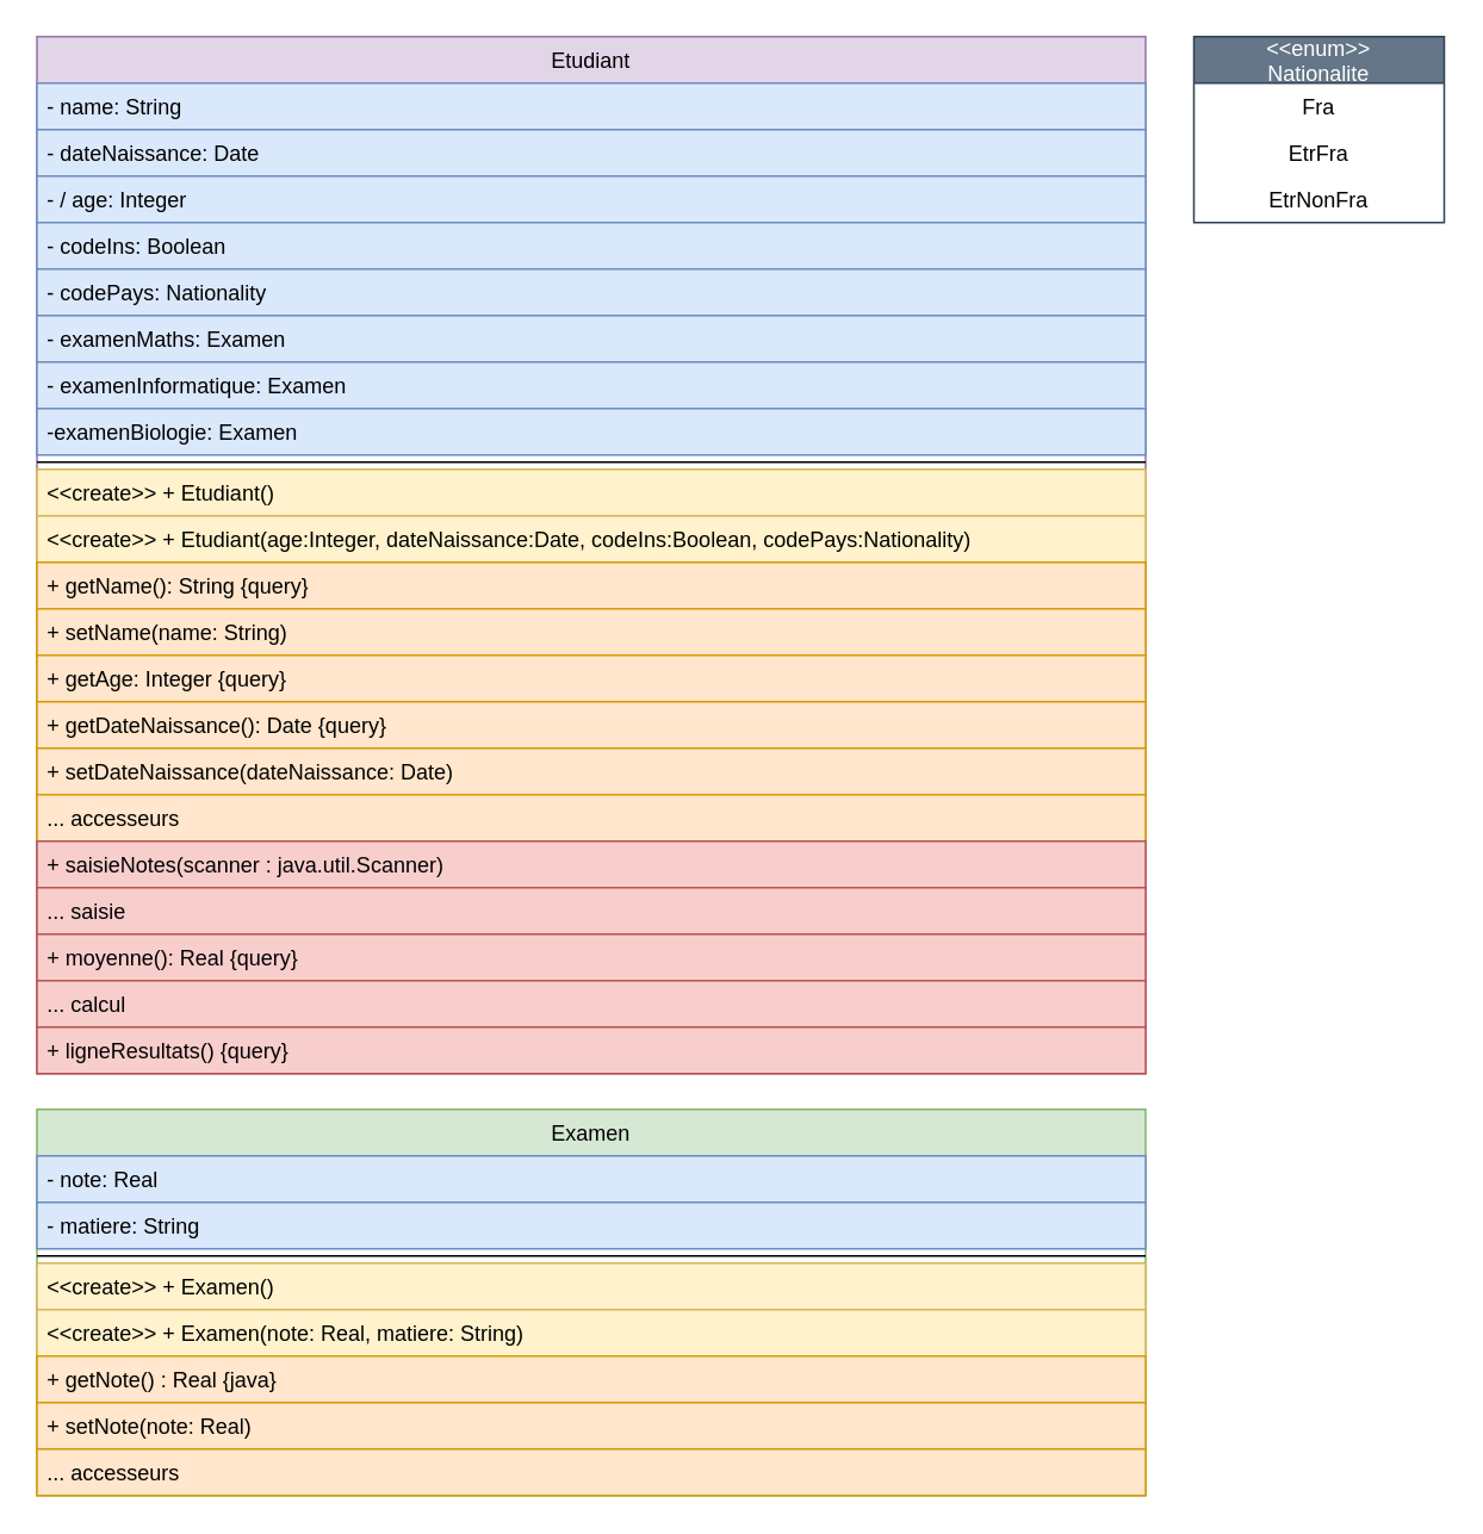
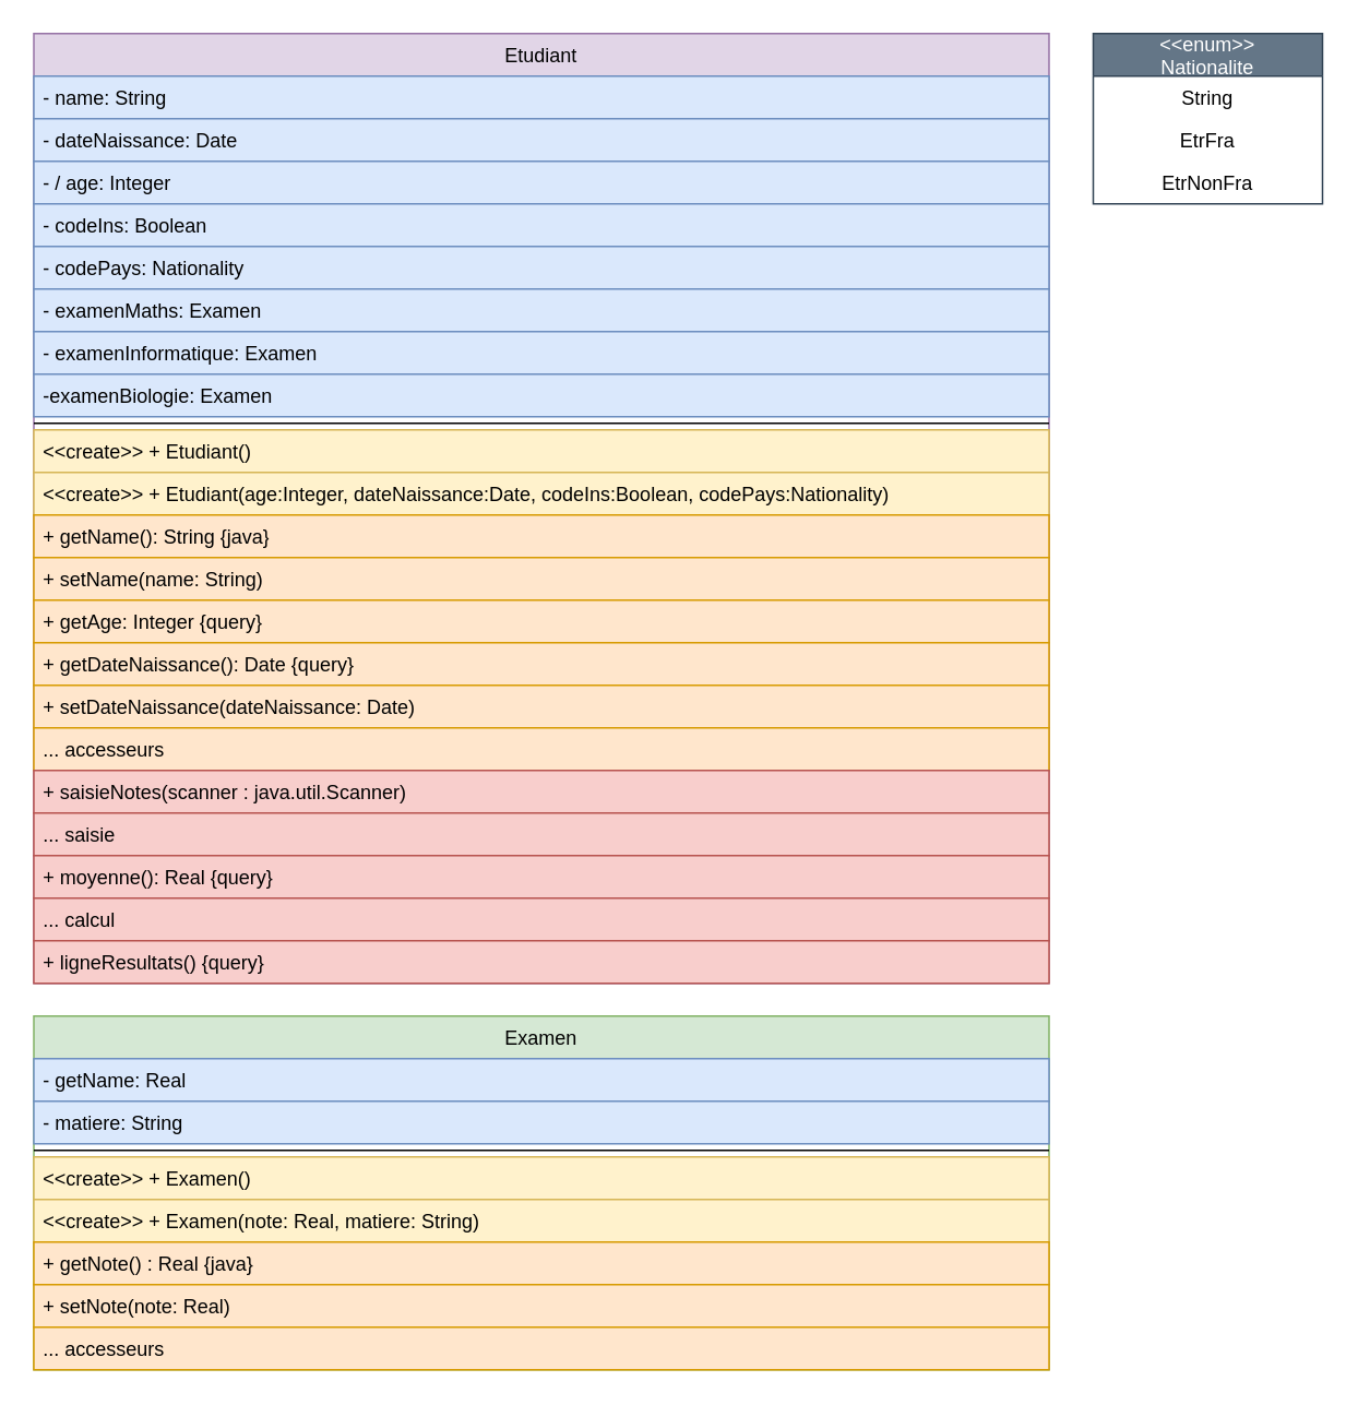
- <mxCell id="26" value="Fra" style="text;strokeColor=none;fillColor=none;align=center;verticalAlign=top;spacingLeft=4;spacingRight=4;overflow=hidden;rotatable=0;points=[[0,0.5],[1,0.5]];portConstraint=eastwest;" vertex="1" parent="25"><mxGeometry y="26" width="140" height="26" as="geometry" /></mxCell>
+ <mxCell id="26" value="String" style="text;strokeColor=none;fillColor=none;align=center;verticalAlign=top;spacingLeft=4;spacingRight=4;overflow=hidden;rotatable=0;points=[[0,0.5],[1,0.5]];portConstraint=eastwest;" vertex="1" parent="25"><mxGeometry y="26" width="140" height="26" as="geometry" /></mxCell>
- <mxCell id="14" value="+ getName(): String {query}" style="text;strokeColor=#d79b00;fillColor=#ffe6cc;align=left;verticalAlign=top;spacingLeft=4;spacingRight=4;overflow=hidden;rotatable=0;points=[[0,0.5],[1,0.5]];portConstraint=eastwest;whiteSpace=wrap;" vertex="1" parent="2"><mxGeometry y="294" width="620" height="26" as="geometry" /></mxCell>
+ <mxCell id="14" value="+ getName(): String {java}" style="text;strokeColor=#d79b00;fillColor=#ffe6cc;align=left;verticalAlign=top;spacingLeft=4;spacingRight=4;overflow=hidden;rotatable=0;points=[[0,0.5],[1,0.5]];portConstraint=eastwest;whiteSpace=wrap;" vertex="1" parent="2"><mxGeometry y="294" width="620" height="26" as="geometry" /></mxCell>
- <mxCell id="30" value="- note: Real" style="text;strokeColor=#6c8ebf;fillColor=#dae8fc;align=left;verticalAlign=top;spacingLeft=4;spacingRight=4;overflow=hidden;rotatable=0;points=[[0,0.5],[1,0.5]];portConstraint=eastwest;" vertex="1" parent="29"><mxGeometry y="26" width="620" height="26" as="geometry" /></mxCell>
+ <mxCell id="30" value="- getName: Real" style="text;strokeColor=#6c8ebf;fillColor=#dae8fc;align=left;verticalAlign=top;spacingLeft=4;spacingRight=4;overflow=hidden;rotatable=0;points=[[0,0.5],[1,0.5]];portConstraint=eastwest;" vertex="1" parent="29"><mxGeometry y="26" width="620" height="26" as="geometry" /></mxCell>
